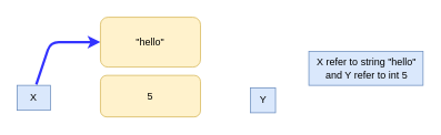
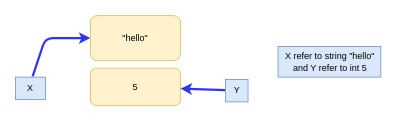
+ <mxCell id="5" value="" style="edgeStyle=none;html=1;strokeWidth=3;strokeColor=#3333FF;" parent="1" source="6" target="2" edge="1"><mxGeometry relative="1" as="geometry" /></mxCell>
